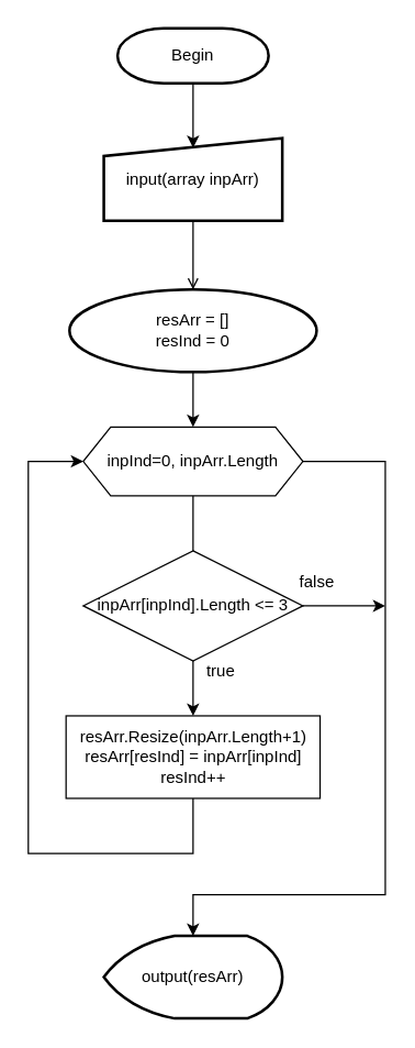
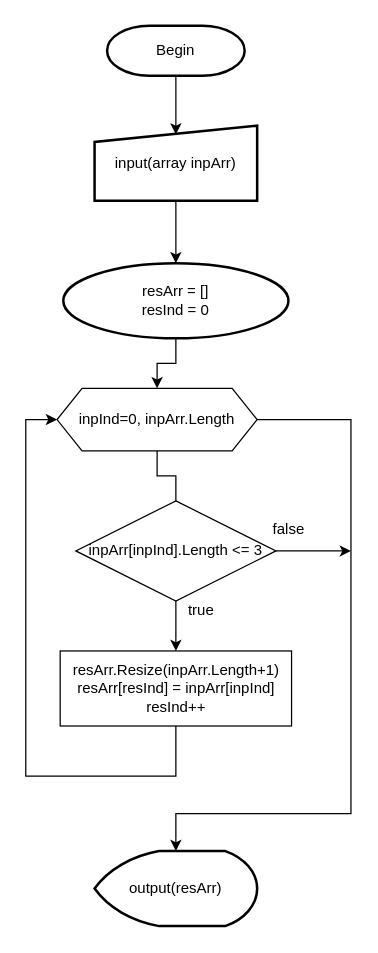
- <mxCell id="3" style="edgeStyle=orthogonalEdgeStyle;rounded=0;orthogonalLoop=1;jettySize=auto;html=1;entryX=0.5;entryY=0;entryDx=0;entryDy=0;endArrow=open;" edge="1" parent="1" source="4" target="7"><mxGeometry relative="1" as="geometry" /></mxCell>
+ <mxCell id="3" style="edgeStyle=orthogonalEdgeStyle;rounded=0;orthogonalLoop=1;jettySize=auto;html=1;entryX=0.5;entryY=0;entryDx=0;entryDy=0;" edge="1" parent="1" source="4" target="7"><mxGeometry relative="1" as="geometry" /></mxCell>
- <mxCell id="9" value="inpInd=0, inpArr.Length" style="shape=hexagon;perimeter=hexagonPerimeter2;whiteSpace=wrap;html=1;fixedSize=1;" vertex="1" parent="1"><mxGeometry x="60" y="310" width="160" height="50" as="geometry" /></mxCell>
+ <mxCell id="9" value="inpInd=0, inpArr.Length" style="shape=hexagon;perimeter=hexagonPerimeter2;whiteSpace=wrap;html=1;fixedSize=1;" vertex="1" parent="1"><mxGeometry x="45" y="310" width="160" height="50" as="geometry" /></mxCell>
